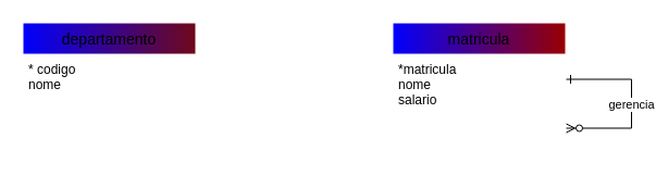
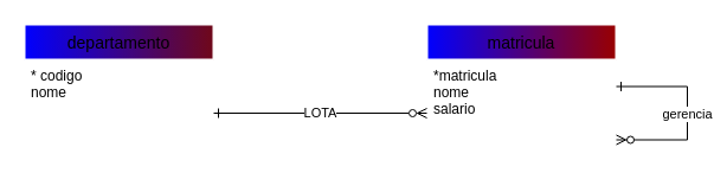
+ <mxCell id="7" value="LOTA&lt;br&gt;" style="edgeStyle=orthogonalEdgeStyle;rounded=0;orthogonalLoop=1;jettySize=auto;html=1;exitX=1;exitY=0.5;exitDx=0;exitDy=0;entryX=0;entryY=0.5;entryDx=0;entryDy=0;endArrow=ERzeroToMany;endFill=0;startArrow=ERone;startFill=0;endSize=6;sketch=0;" edge="1" parent="1" source="3" target="5"><mxGeometry relative="1" as="geometry" /></mxCell>
